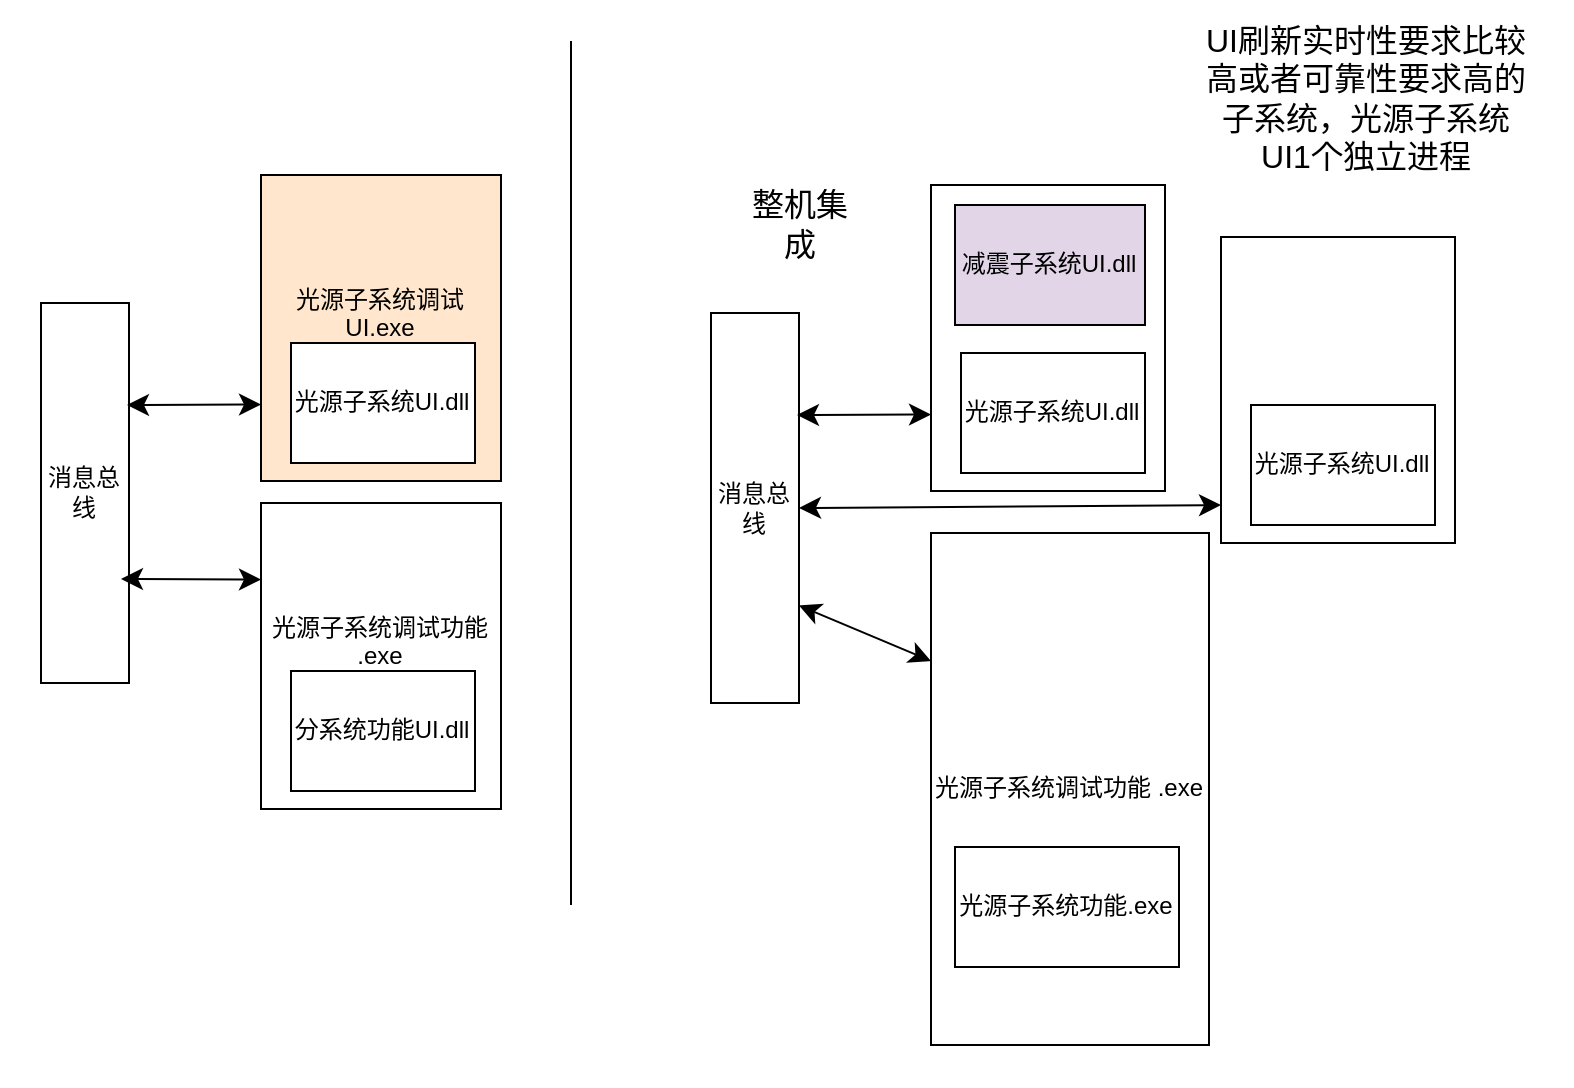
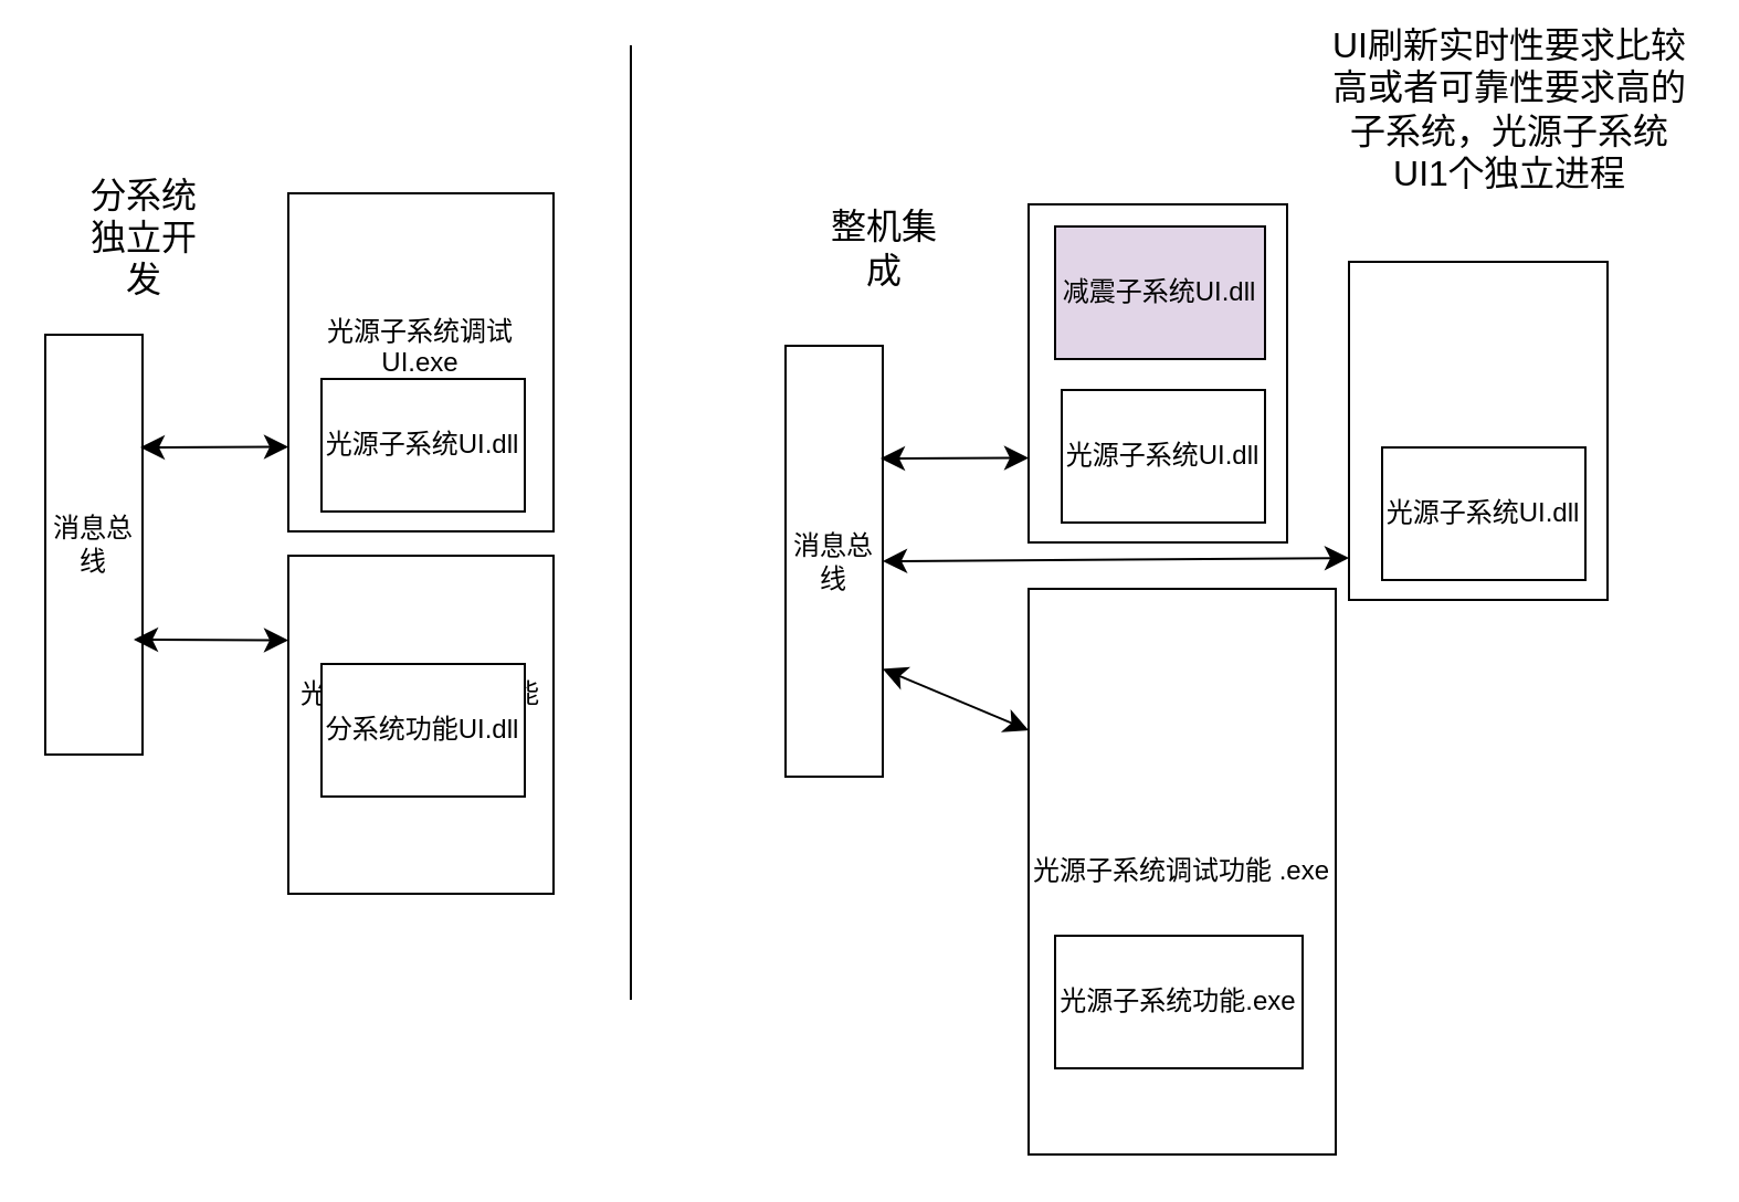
+ <mxCell id="9" value="分系统独立开发" style="text;html=1;align=center;verticalAlign=middle;whiteSpace=wrap;rounded=0;fontSize=16;" vertex="1" parent="1"><mxGeometry x="35" y="92" width="60" height="30" as="geometry" /></mxCell>
- <mxCell id="5" value="光源子系统调试 UI.exe&lt;div&gt;&lt;br&gt;&lt;/div&gt;" style="rounded=0;whiteSpace=wrap;html=1;fillColor=#ffe6cc;" vertex="1" parent="1"><mxGeometry x="130" y="87" width="120" height="153" as="geometry" /></mxCell>
+ <mxCell id="5" value="光源子系统调试 UI.exe&lt;div&gt;&lt;br&gt;&lt;/div&gt;" style="rounded=0;whiteSpace=wrap;html=1;" vertex="1" parent="1"><mxGeometry x="130" y="87" width="120" height="153" as="geometry" /></mxCell>
- <mxCell id="8" value="分系统功能UI.dll" style="rounded=0;whiteSpace=wrap;html=1;" vertex="1" parent="1"><mxGeometry x="145" y="335" width="92" height="60" as="geometry" /></mxCell>
+ <mxCell id="8" value="分系统功能UI.dll" style="rounded=0;whiteSpace=wrap;html=1;" vertex="1" parent="1"><mxGeometry x="145" y="300" width="92" height="60" as="geometry" /></mxCell>
